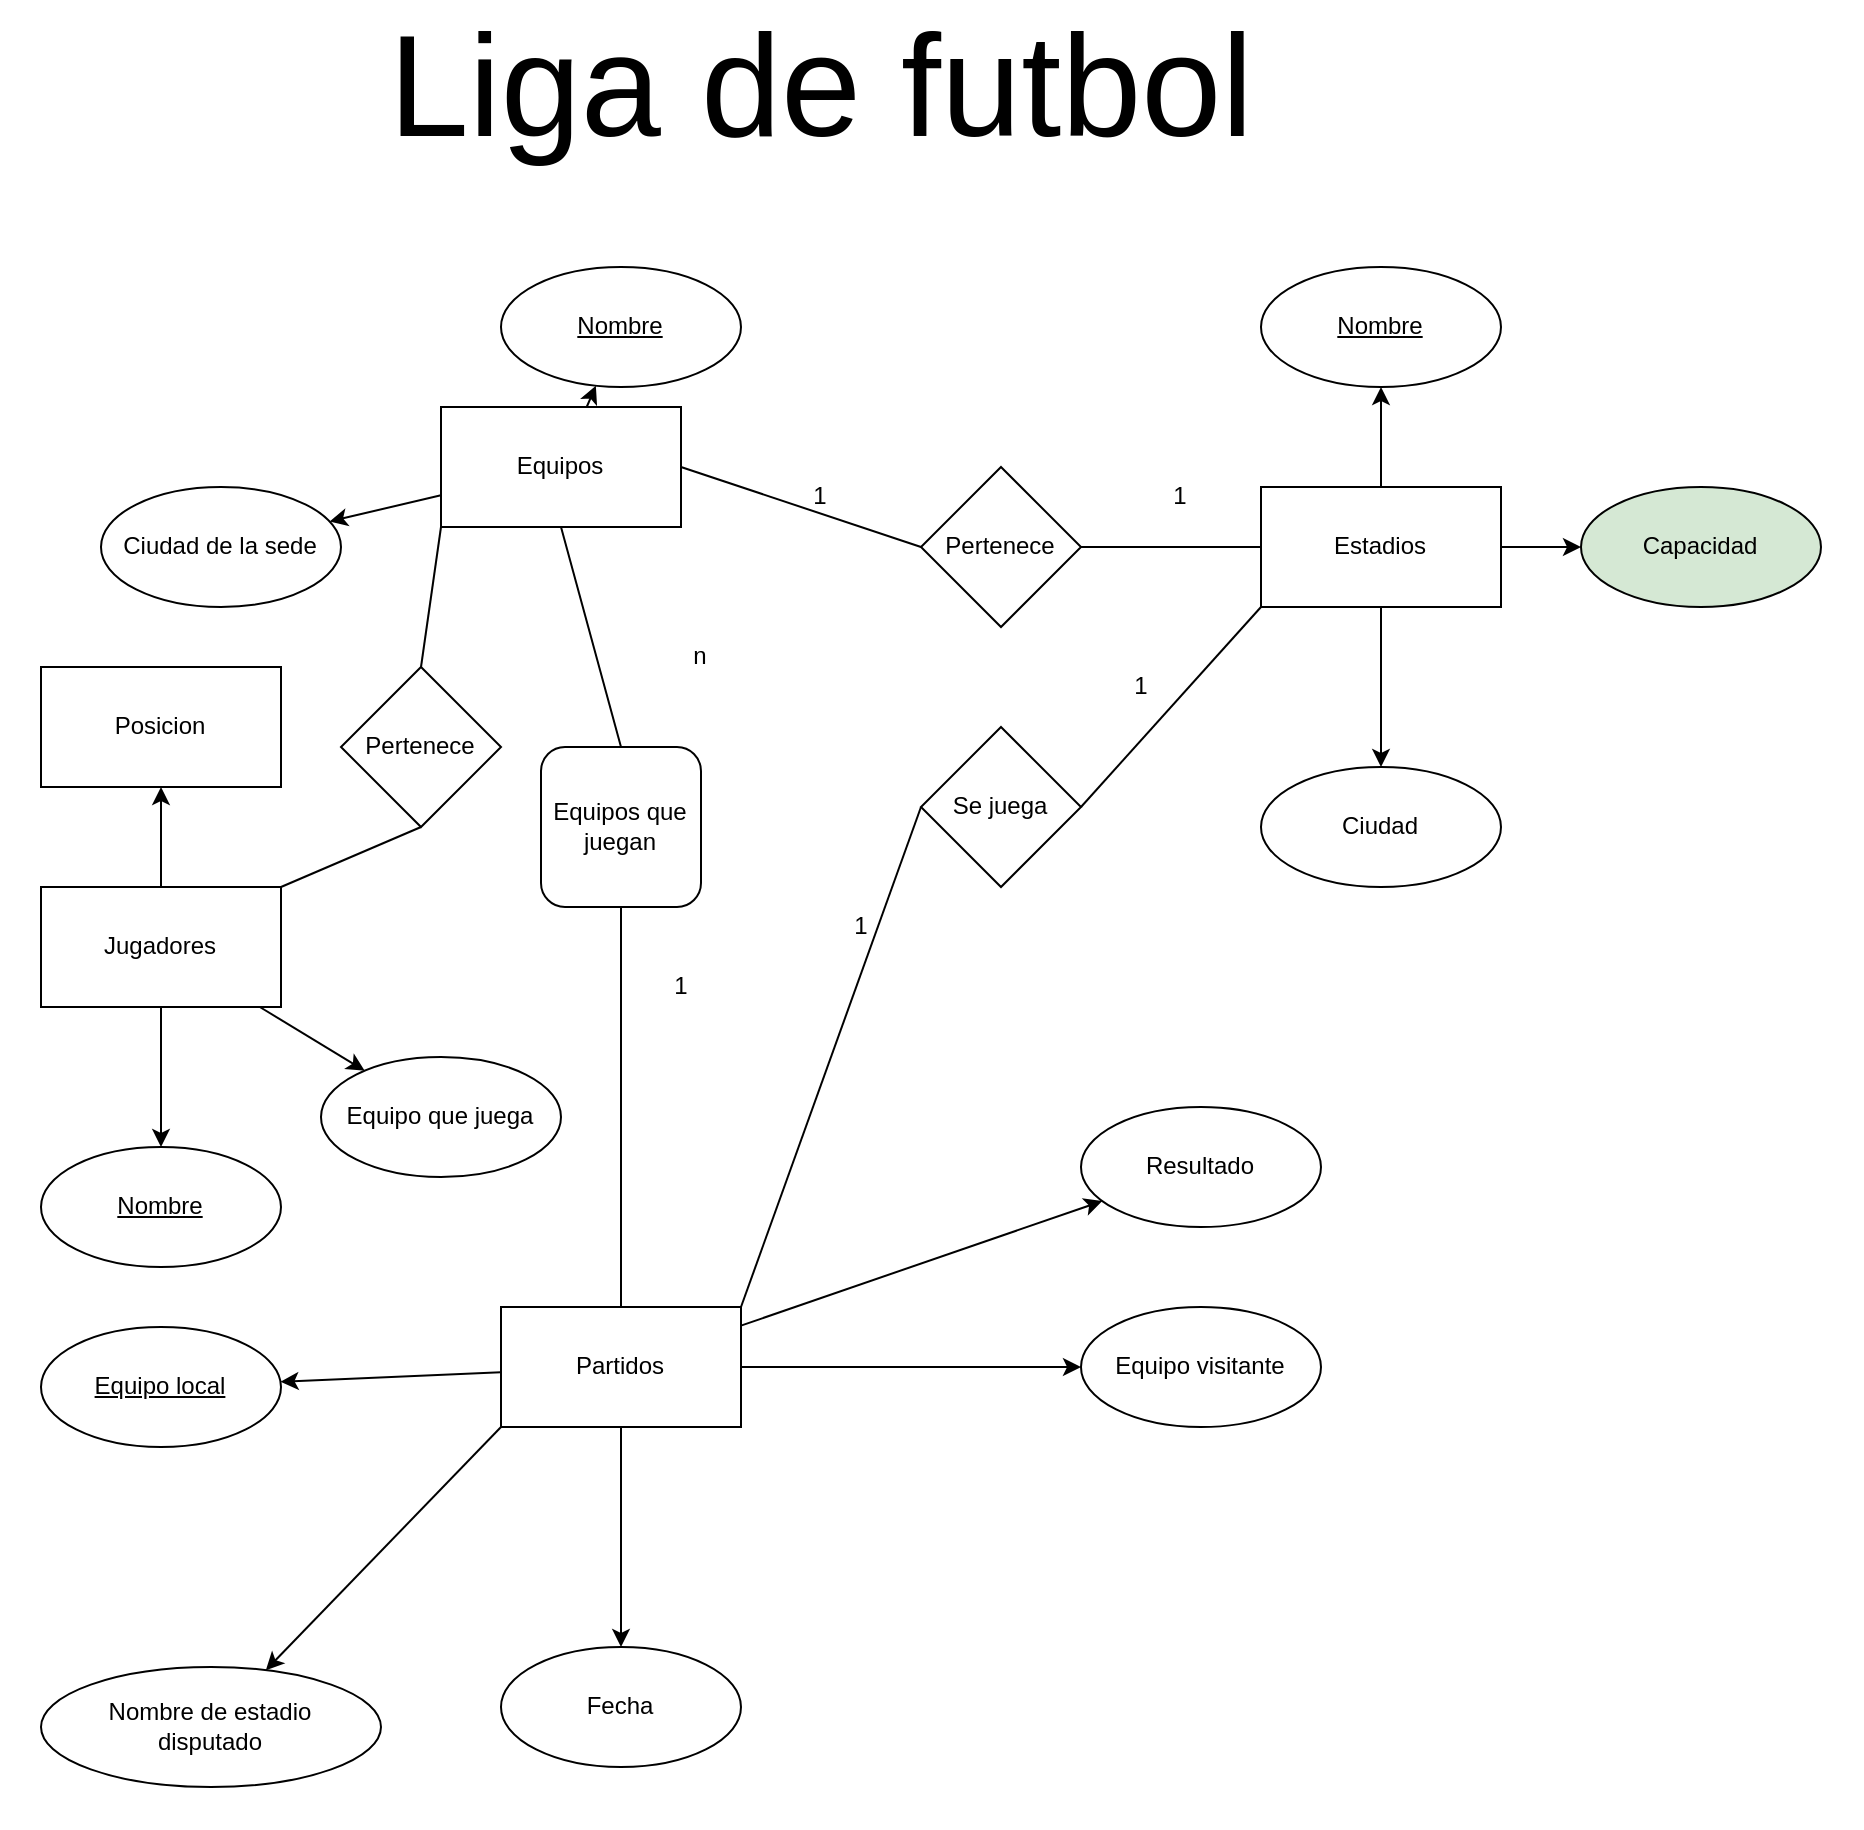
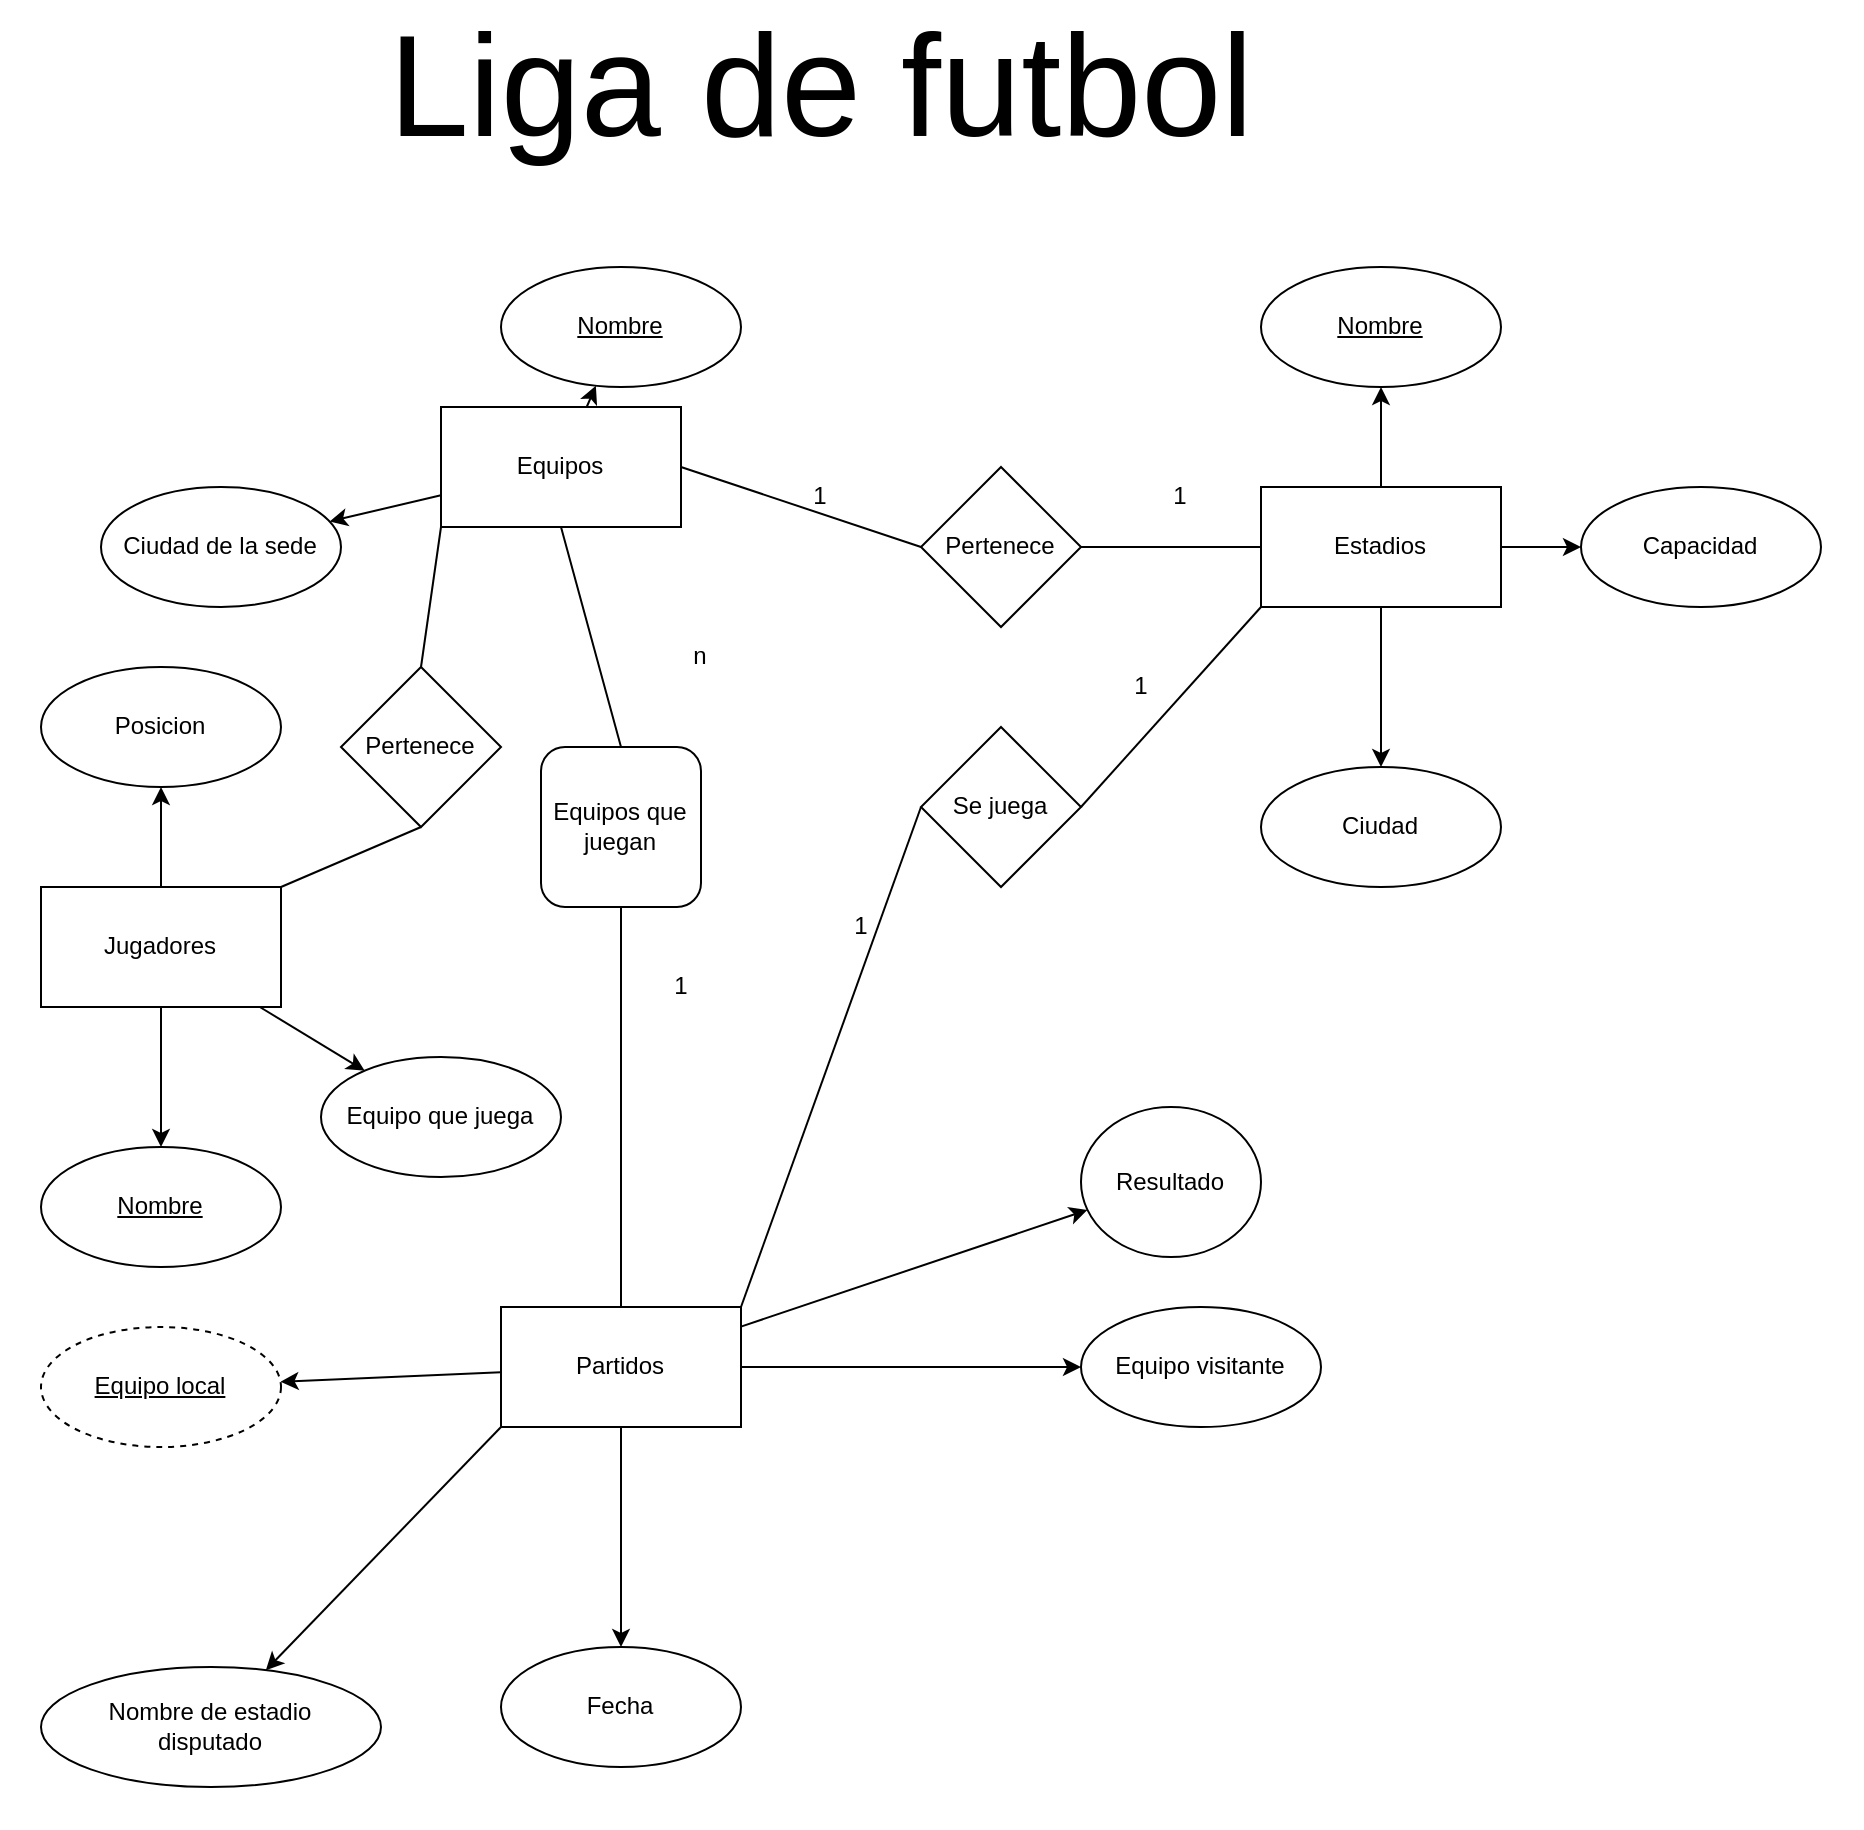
- <mxCell id="16" value="Capacidad" style="ellipse;whiteSpace=wrap;html=1;rounded=0;fillColor=#d5e8d4;" parent="1" vertex="1"><mxGeometry x="790" y="240" width="120" height="60" as="geometry" /></mxCell>
+ <mxCell id="16" value="Capacidad" style="ellipse;whiteSpace=wrap;html=1;rounded=0;" parent="1" vertex="1"><mxGeometry x="790" y="240" width="120" height="60" as="geometry" /></mxCell>
- <mxCell id="46" value="Posicion" style="whiteSpace=wrap;html=1;rounded=0;" vertex="1" parent="1"><mxGeometry x="20" y="330" width="120" height="60" as="geometry" /></mxCell>
+ <mxCell id="46" value="Posicion" style="ellipse;whiteSpace=wrap;html=1;rounded=0;" vertex="1" parent="1"><mxGeometry x="20" y="330" width="120" height="60" as="geometry" /></mxCell>
- <mxCell id="21" value="Resultado" style="ellipse;whiteSpace=wrap;html=1;rounded=0;" parent="1" vertex="1"><mxGeometry x="540" y="550" width="120" height="60" as="geometry" /></mxCell>
+ <mxCell id="21" value="Resultado" style="ellipse;whiteSpace=wrap;html=1;rounded=0;" parent="1" vertex="1"><mxGeometry x="540" y="550" width="90" height="75" as="geometry" /></mxCell>
- <mxCell id="19" value="&lt;u&gt;Equipo local&lt;/u&gt;" style="ellipse;whiteSpace=wrap;html=1;rounded=0;" parent="1" vertex="1"><mxGeometry x="20" y="660" width="120" height="60" as="geometry" /></mxCell>
+ <mxCell id="19" value="&lt;u&gt;Equipo local&lt;/u&gt;" style="ellipse;whiteSpace=wrap;html=1;rounded=0;dashed=1;" parent="1" vertex="1"><mxGeometry x="20" y="660" width="120" height="60" as="geometry" /></mxCell>
